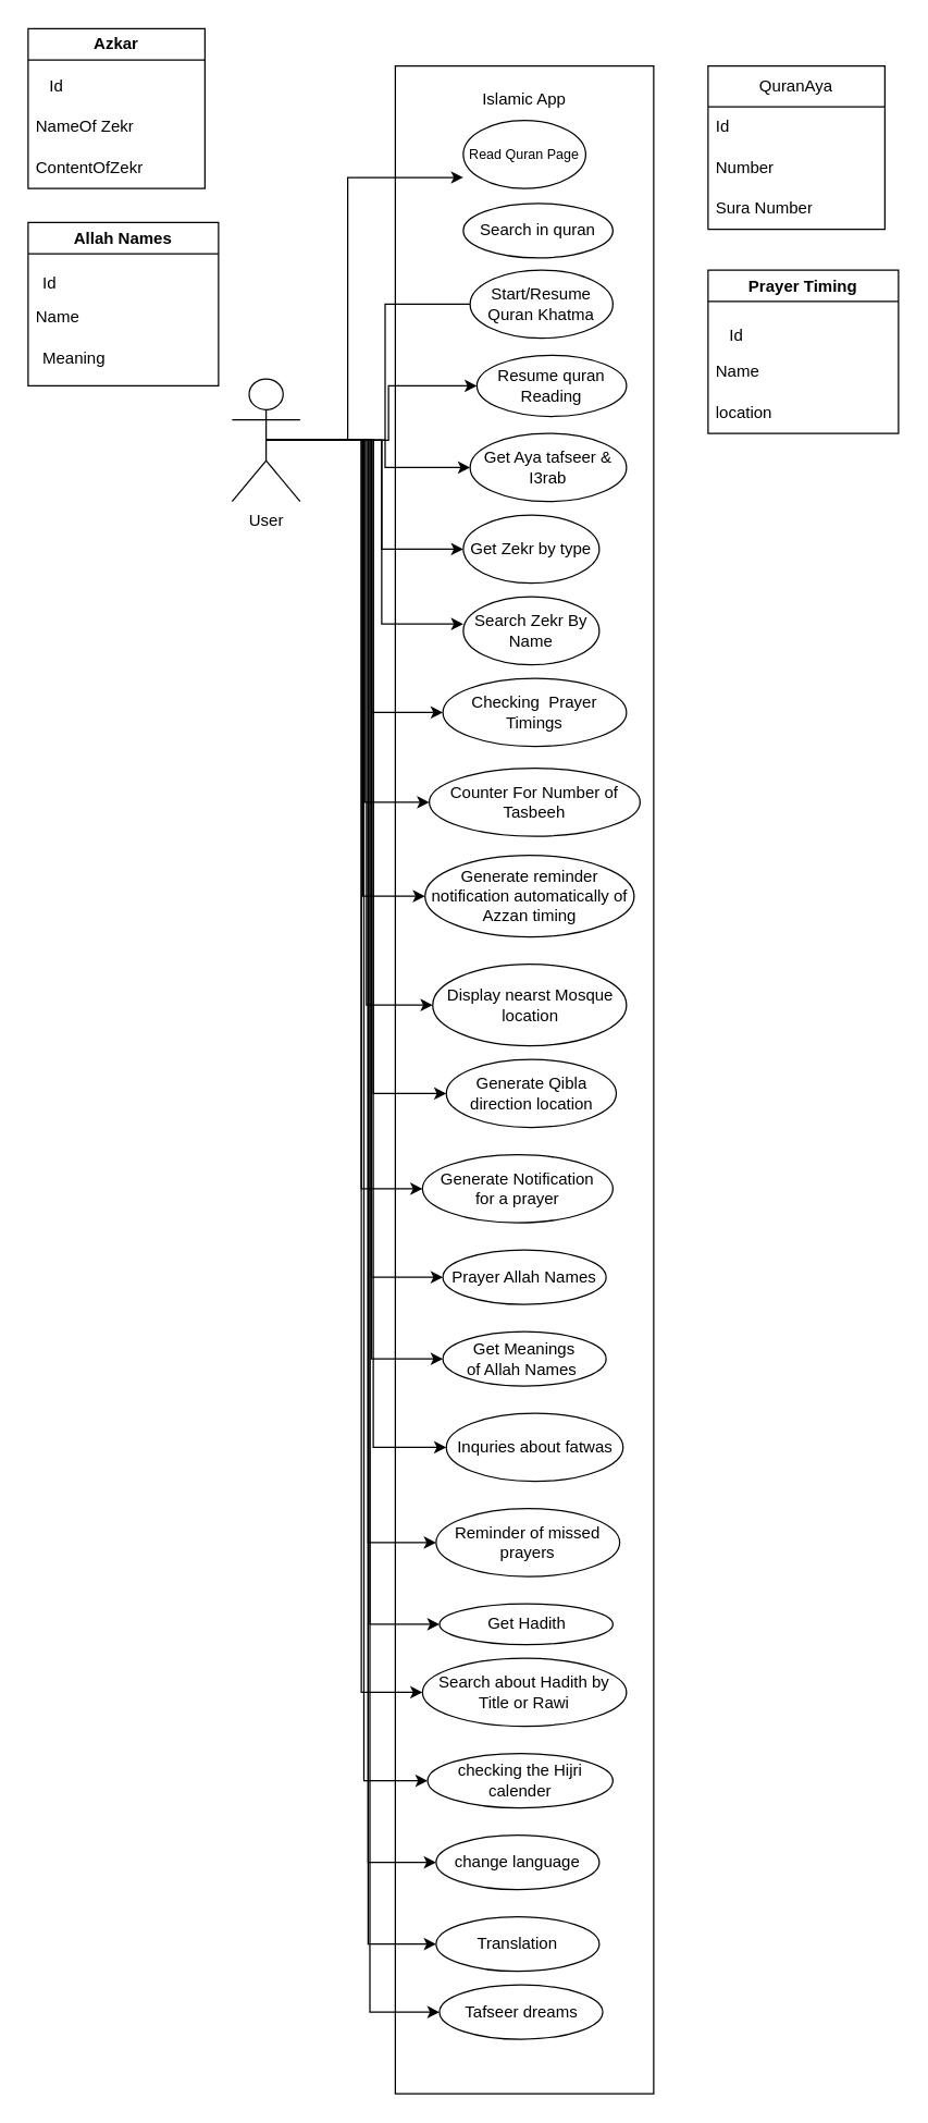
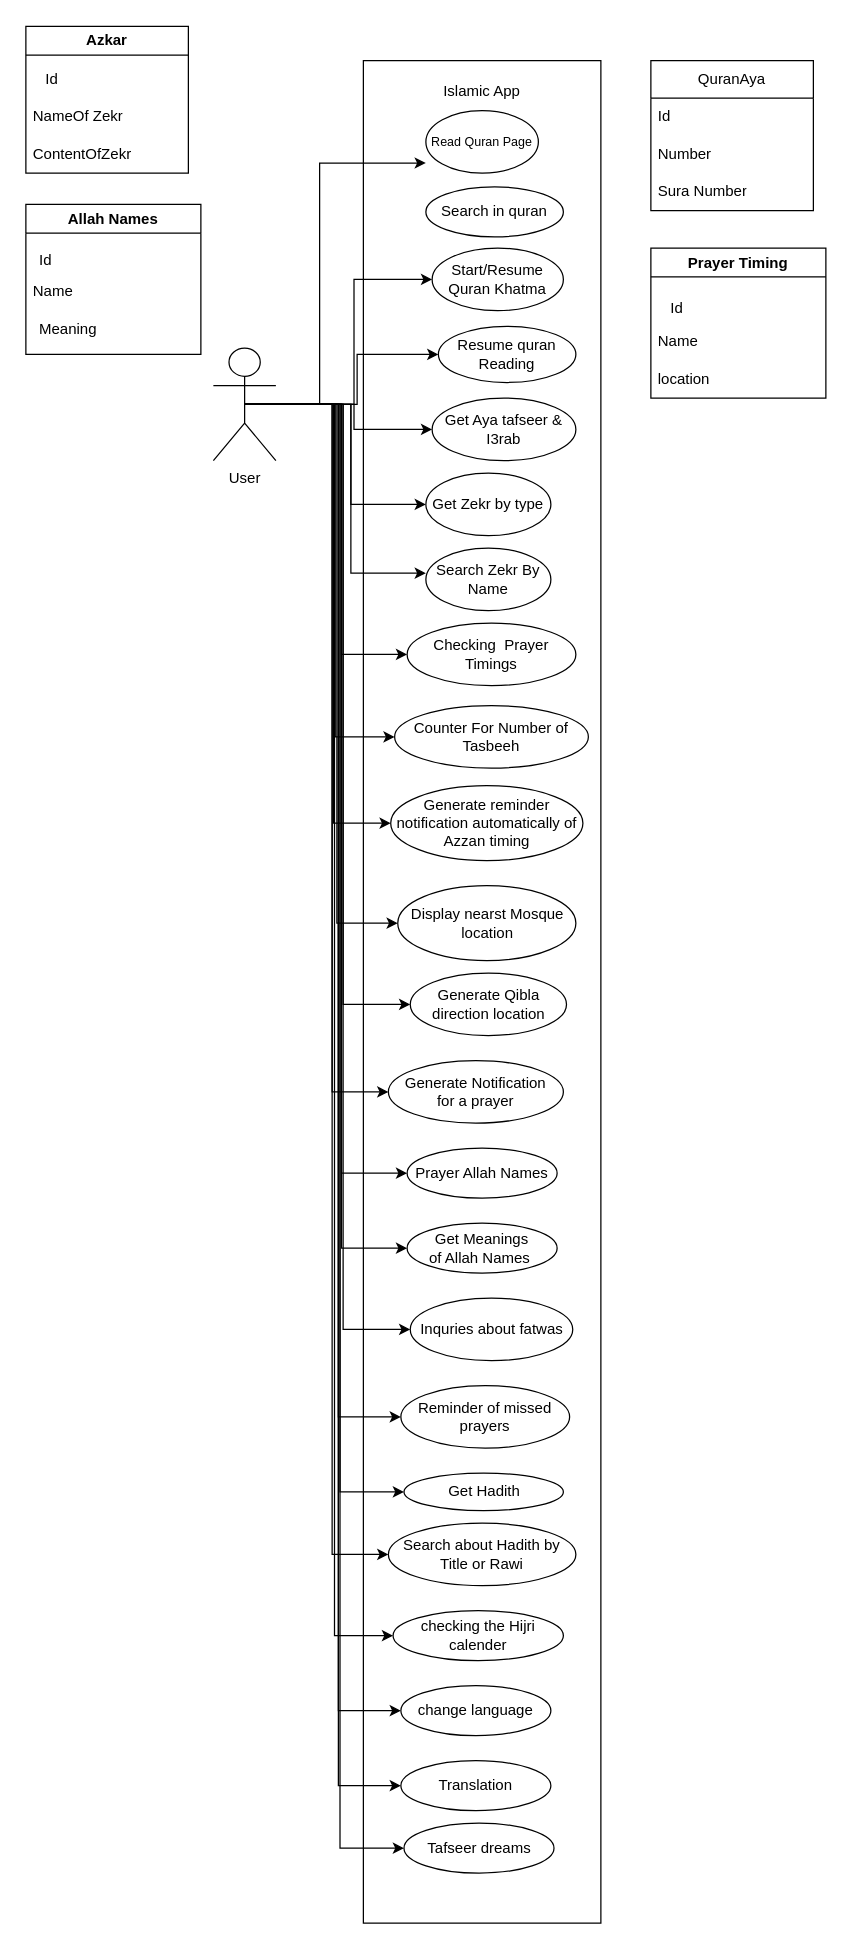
- <mxCell id="8" style="edgeStyle=orthogonalEdgeStyle;rounded=0;orthogonalLoop=1;jettySize=auto;html=1;exitX=0.5;exitY=0.5;exitDx=0;exitDy=0;exitPerimeter=0;entryX=0;entryY=0.5;entryDx=0;entryDy=0;endArrow=none;" edge="1" parent="1" source="23" target="35"><mxGeometry relative="1" as="geometry" /></mxCell>
+ <mxCell id="8" style="edgeStyle=orthogonalEdgeStyle;rounded=0;orthogonalLoop=1;jettySize=auto;html=1;exitX=0.5;exitY=0.5;exitDx=0;exitDy=0;exitPerimeter=0;entryX=0;entryY=0.5;entryDx=0;entryDy=0;" edge="1" parent="1" source="23" target="35"><mxGeometry relative="1" as="geometry" /></mxCell>
